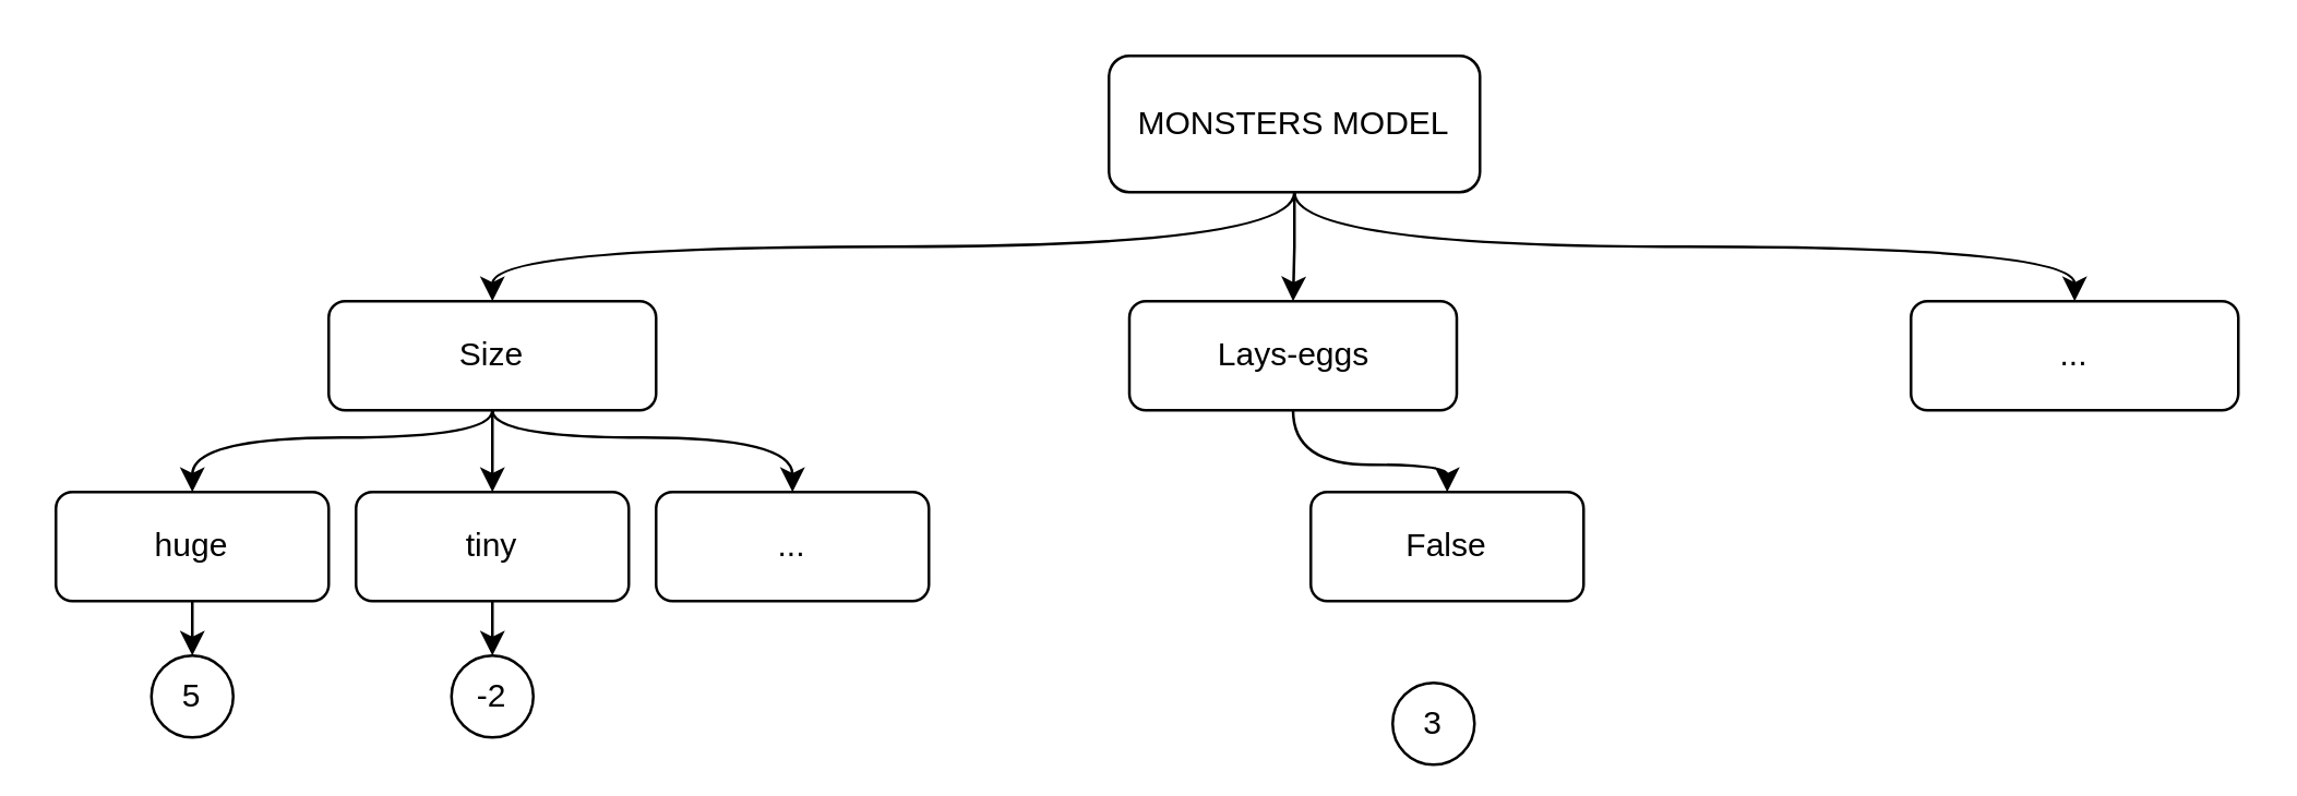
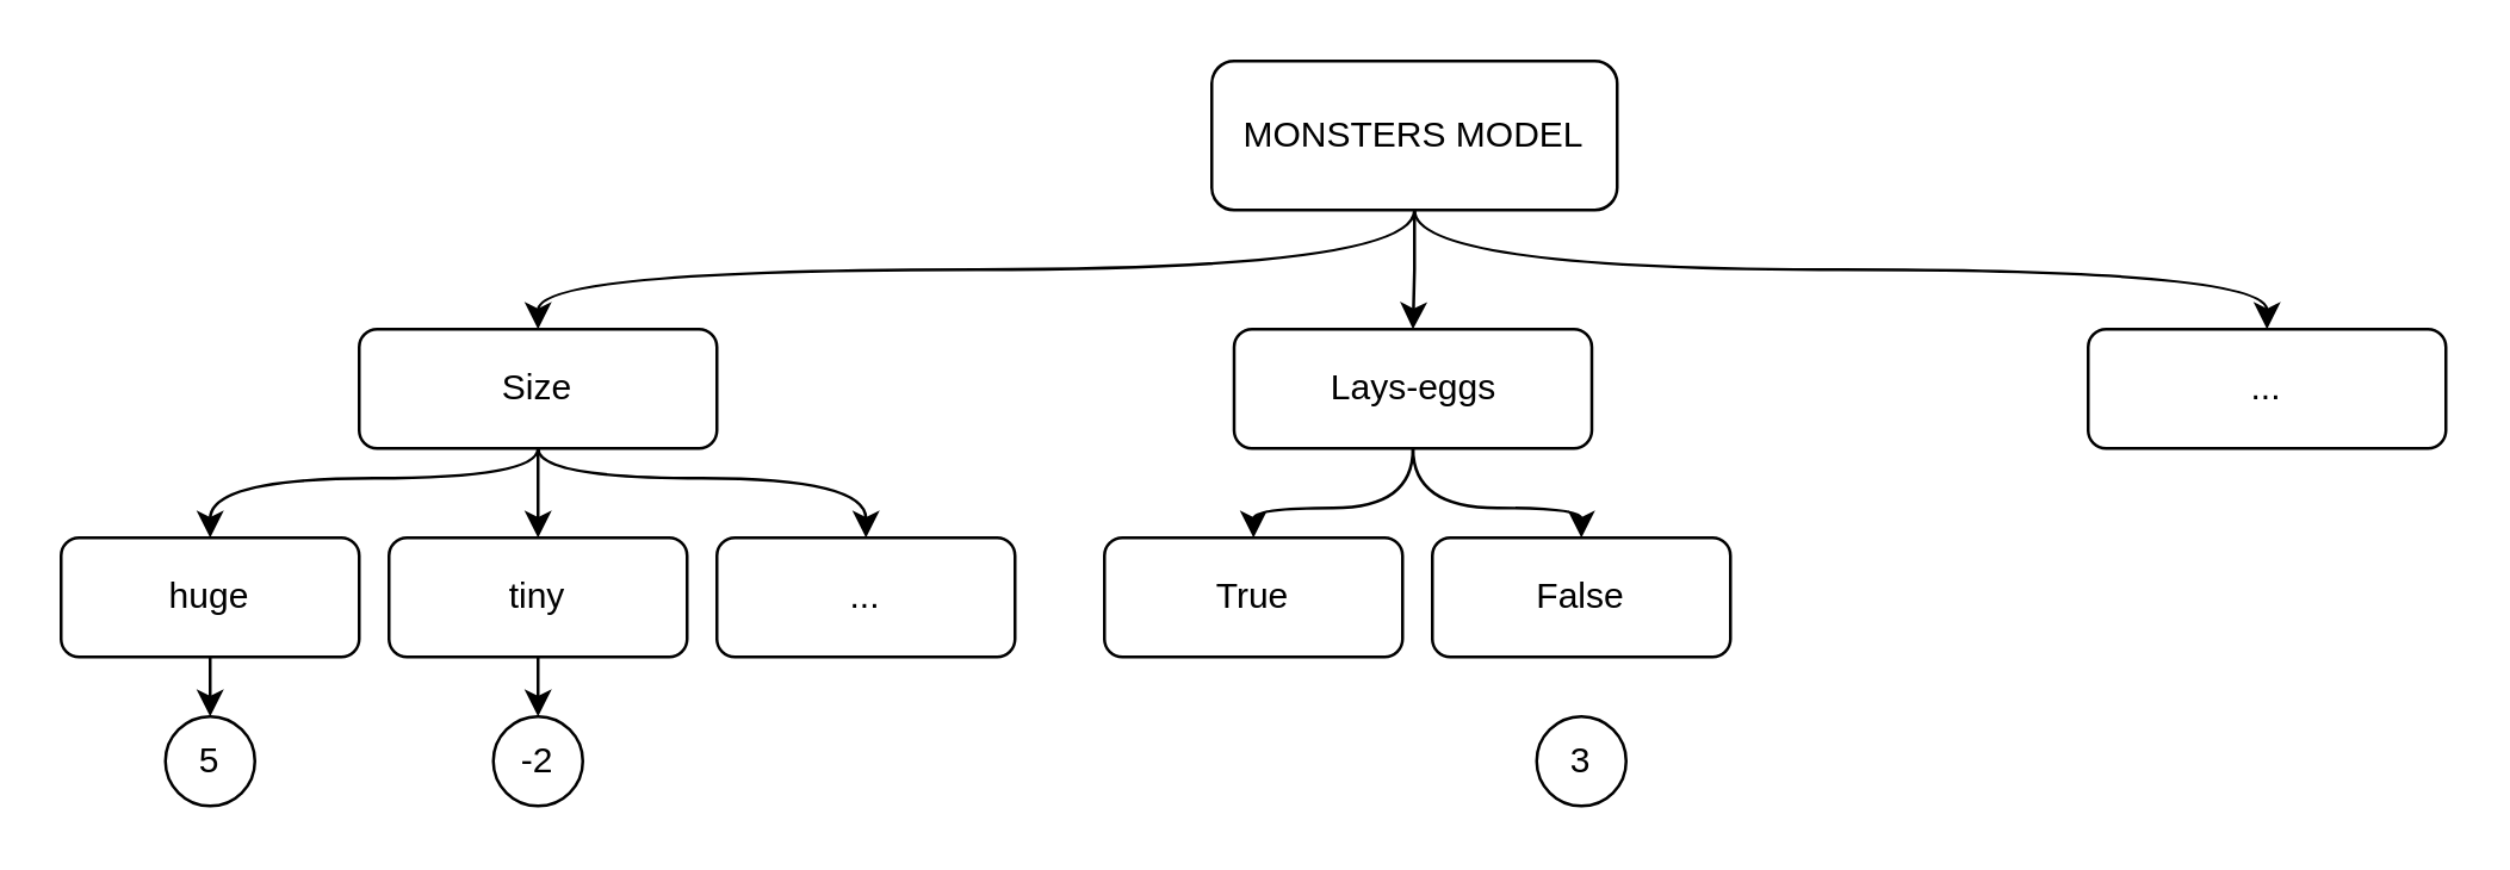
+ <mxCell id="10" style="edgeStyle=orthogonalEdgeStyle;orthogonalLoop=1;jettySize=auto;html=1;exitX=0.5;exitY=1;exitDx=0;exitDy=0;entryX=0.5;entryY=0;entryDx=0;entryDy=0;curved=1;" edge="1" parent="1" source="12" target="19"><mxGeometry relative="1" as="geometry" /></mxCell>
+ <mxCell id="19" value="True" style="rounded=1;whiteSpace=wrap;html=1;" vertex="1" parent="1"><mxGeometry x="370" y="180" width="100" height="40" as="geometry" /></mxCell>
- <mxCell id="23" value="3" style="ellipse;whiteSpace=wrap;html=1;aspect=fixed;" vertex="1" parent="1"><mxGeometry x="510" y="250" width="30" height="30" as="geometry" /></mxCell>
+ <mxCell id="23" value="3" style="ellipse;whiteSpace=wrap;html=1;aspect=fixed;" vertex="1" parent="1"><mxGeometry x="515" y="240" width="30" height="30" as="geometry" /></mxCell>
